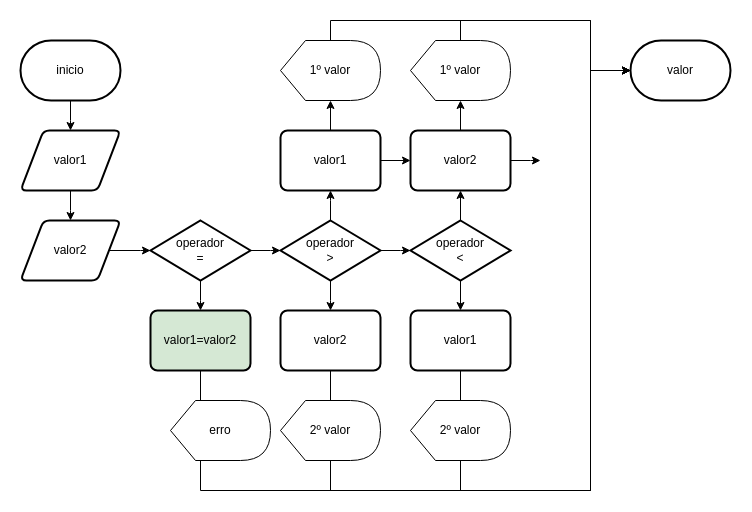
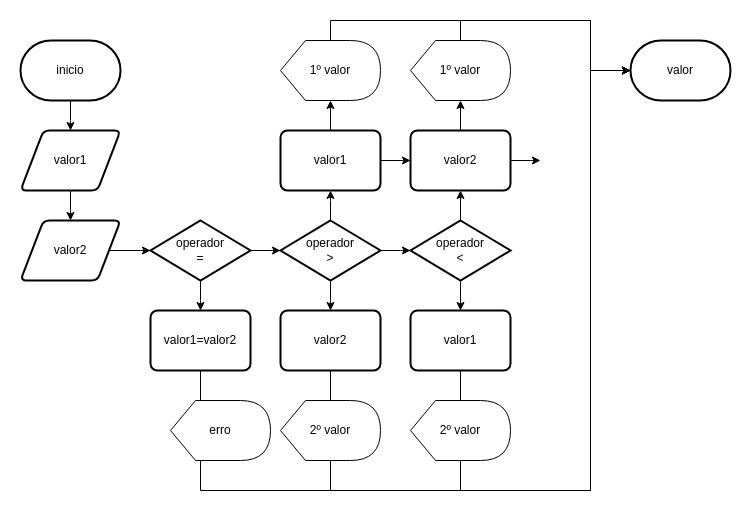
- <mxCell id="19" value="valor1=valor2" style="rounded=1;whiteSpace=wrap;html=1;absoluteArcSize=1;arcSize=14;strokeWidth=2;fillColor=#d5e8d4;" parent="1" vertex="1"><mxGeometry x="150" y="310" width="100" height="60" as="geometry" /></mxCell>
+ <mxCell id="19" value="valor1=valor2" style="rounded=1;whiteSpace=wrap;html=1;absoluteArcSize=1;arcSize=14;strokeWidth=2;" parent="1" vertex="1"><mxGeometry x="150" y="310" width="100" height="60" as="geometry" /></mxCell>
